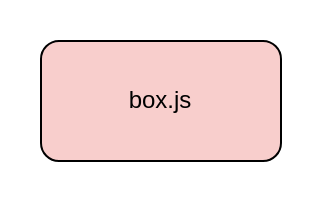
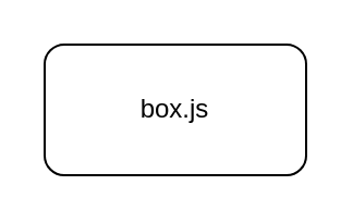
- <mxCell id="2" value="box.js" style="rounded=1;whiteSpace=wrap;html=1;fillColor=#f8cecc;" vertex="1" parent="1"><mxGeometry x="20" y="20" width="120" height="60" as="geometry" /></mxCell>
+ <mxCell id="2" value="box.js" style="rounded=1;whiteSpace=wrap;html=1;" vertex="1" parent="1"><mxGeometry x="20" y="20" width="120" height="60" as="geometry" /></mxCell>
